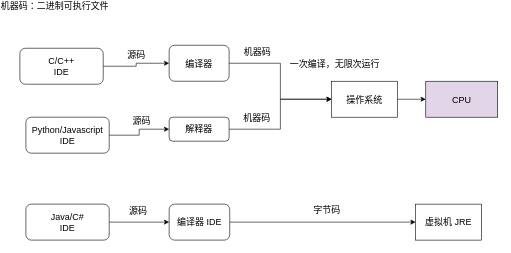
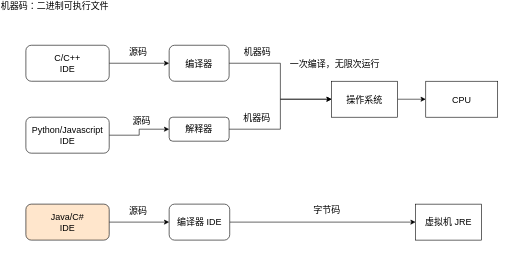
- <mxCell id="4" value="C/C++&lt;br&gt;IDE" style="rounded=1;whiteSpace=wrap;html=1;fontSize=15;" vertex="1" parent="1"><mxGeometry x="10" y="25" width="139" height="60" as="geometry" /></mxCell>
+ <mxCell id="4" value="C/C++&lt;br&gt;IDE" style="rounded=1;whiteSpace=wrap;html=1;fontSize=15;" vertex="1" parent="1"><mxGeometry x="20" y="20" width="139" height="60" as="geometry" /></mxCell>
- <mxCell id="25" value="CPU" style="whiteSpace=wrap;html=1;fontSize=15;fillColor=#e1d5e7;" vertex="1" parent="1"><mxGeometry x="687" y="80" width="120" height="60" as="geometry" /></mxCell>
+ <mxCell id="25" value="CPU" style="whiteSpace=wrap;html=1;fontSize=15;" vertex="1" parent="1"><mxGeometry x="687" y="80" width="120" height="60" as="geometry" /></mxCell>
- <mxCell id="19" value="Java/C#&lt;br&gt;IDE" style="rounded=1;whiteSpace=wrap;html=1;fontSize=15;" vertex="1" parent="1"><mxGeometry x="20" y="285" width="139" height="60" as="geometry" /></mxCell>
+ <mxCell id="19" value="Java/C#&lt;br&gt;IDE" style="rounded=1;whiteSpace=wrap;html=1;fontSize=15;fillColor=#ffe6cc;" vertex="1" parent="1"><mxGeometry x="20" y="285" width="139" height="60" as="geometry" /></mxCell>
